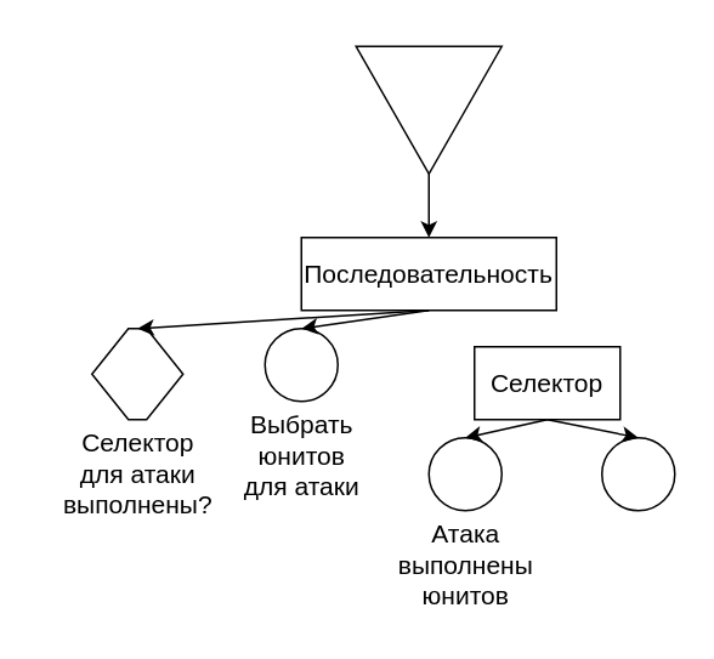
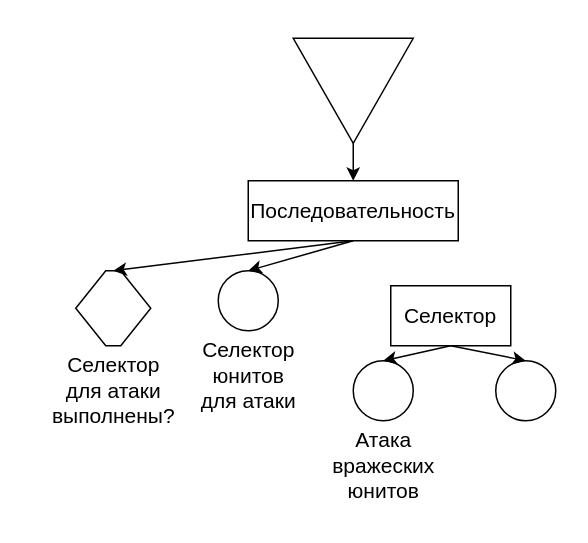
- <mxCell id="8" value="&lt;font style=&quot;font-size: 14px;&quot;&gt;Последовательность&lt;/font&gt;" style="rounded=0;whiteSpace=wrap;html=1;" vertex="1" parent="1"><mxGeometry x="165" y="130" width="140" height="40" as="geometry" /></mxCell>
+ <mxCell id="8" value="&lt;font style=&quot;font-size: 14px;&quot;&gt;Последовательность&lt;/font&gt;" style="rounded=0;whiteSpace=wrap;html=1;" vertex="1" parent="1"><mxGeometry x="165" y="120" width="140" height="40" as="geometry" /></mxCell>
- <mxCell id="6" value="&lt;span style=&quot;font-size: 14px;&quot;&gt;Выбрать &lt;br&gt;юнитов &lt;br&gt;для атаки&lt;/span&gt;" style="text;html=1;align=center;verticalAlign=middle;resizable=0;points=[];autosize=1;strokeColor=none;fillColor=none;" vertex="1" parent="1"><mxGeometry x="120" y="220" width="90" height="60" as="geometry" /></mxCell>
+ <mxCell id="6" value="&lt;span style=&quot;font-size: 14px;&quot;&gt;Селектор &lt;br&gt;юнитов &lt;br&gt;для атаки&lt;/span&gt;" style="text;html=1;align=center;verticalAlign=middle;resizable=0;points=[];autosize=1;strokeColor=none;fillColor=none;" vertex="1" parent="1"><mxGeometry x="120" y="220" width="90" height="60" as="geometry" /></mxCell>
- <mxCell id="13" value="&lt;span style=&quot;font-size: 14px;&quot;&gt;Атака &lt;br&gt;выполнены &lt;br&gt;юнитов&lt;/span&gt;" style="text;html=1;align=center;verticalAlign=middle;resizable=0;points=[];autosize=1;strokeColor=none;fillColor=none;" vertex="1" parent="1"><mxGeometry x="210" y="280" width="90" height="60" as="geometry" /></mxCell>
+ <mxCell id="13" value="&lt;span style=&quot;font-size: 14px;&quot;&gt;Атака &lt;br&gt;вражеских &lt;br&gt;юнитов&lt;/span&gt;" style="text;html=1;align=center;verticalAlign=middle;resizable=0;points=[];autosize=1;strokeColor=none;fillColor=none;" vertex="1" parent="1"><mxGeometry x="210" y="280" width="90" height="60" as="geometry" /></mxCell>
